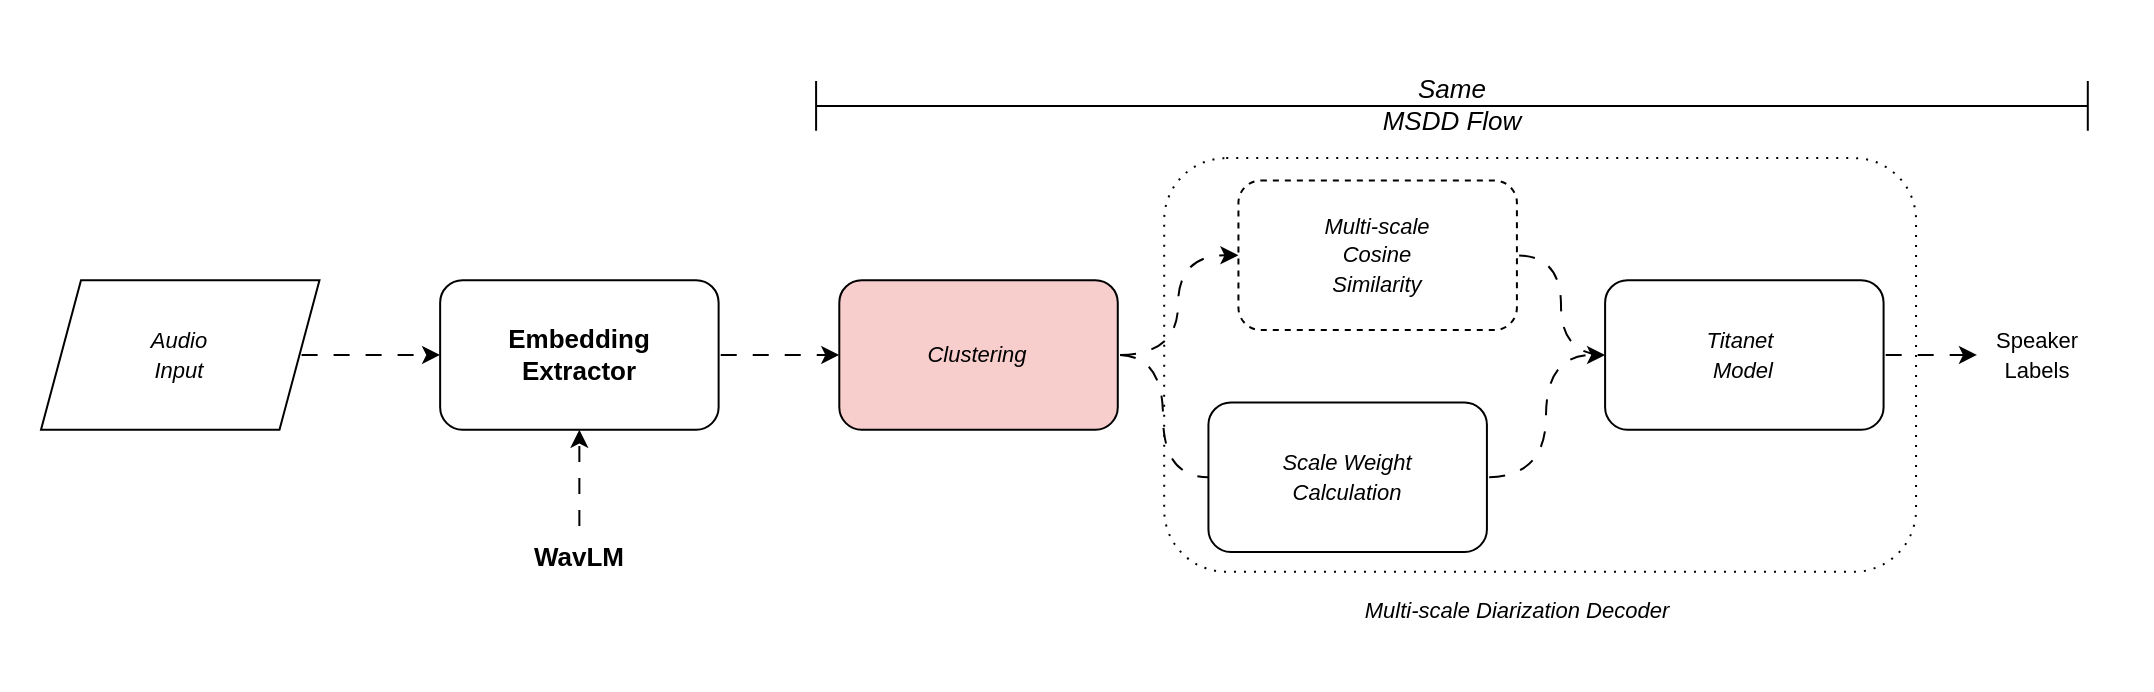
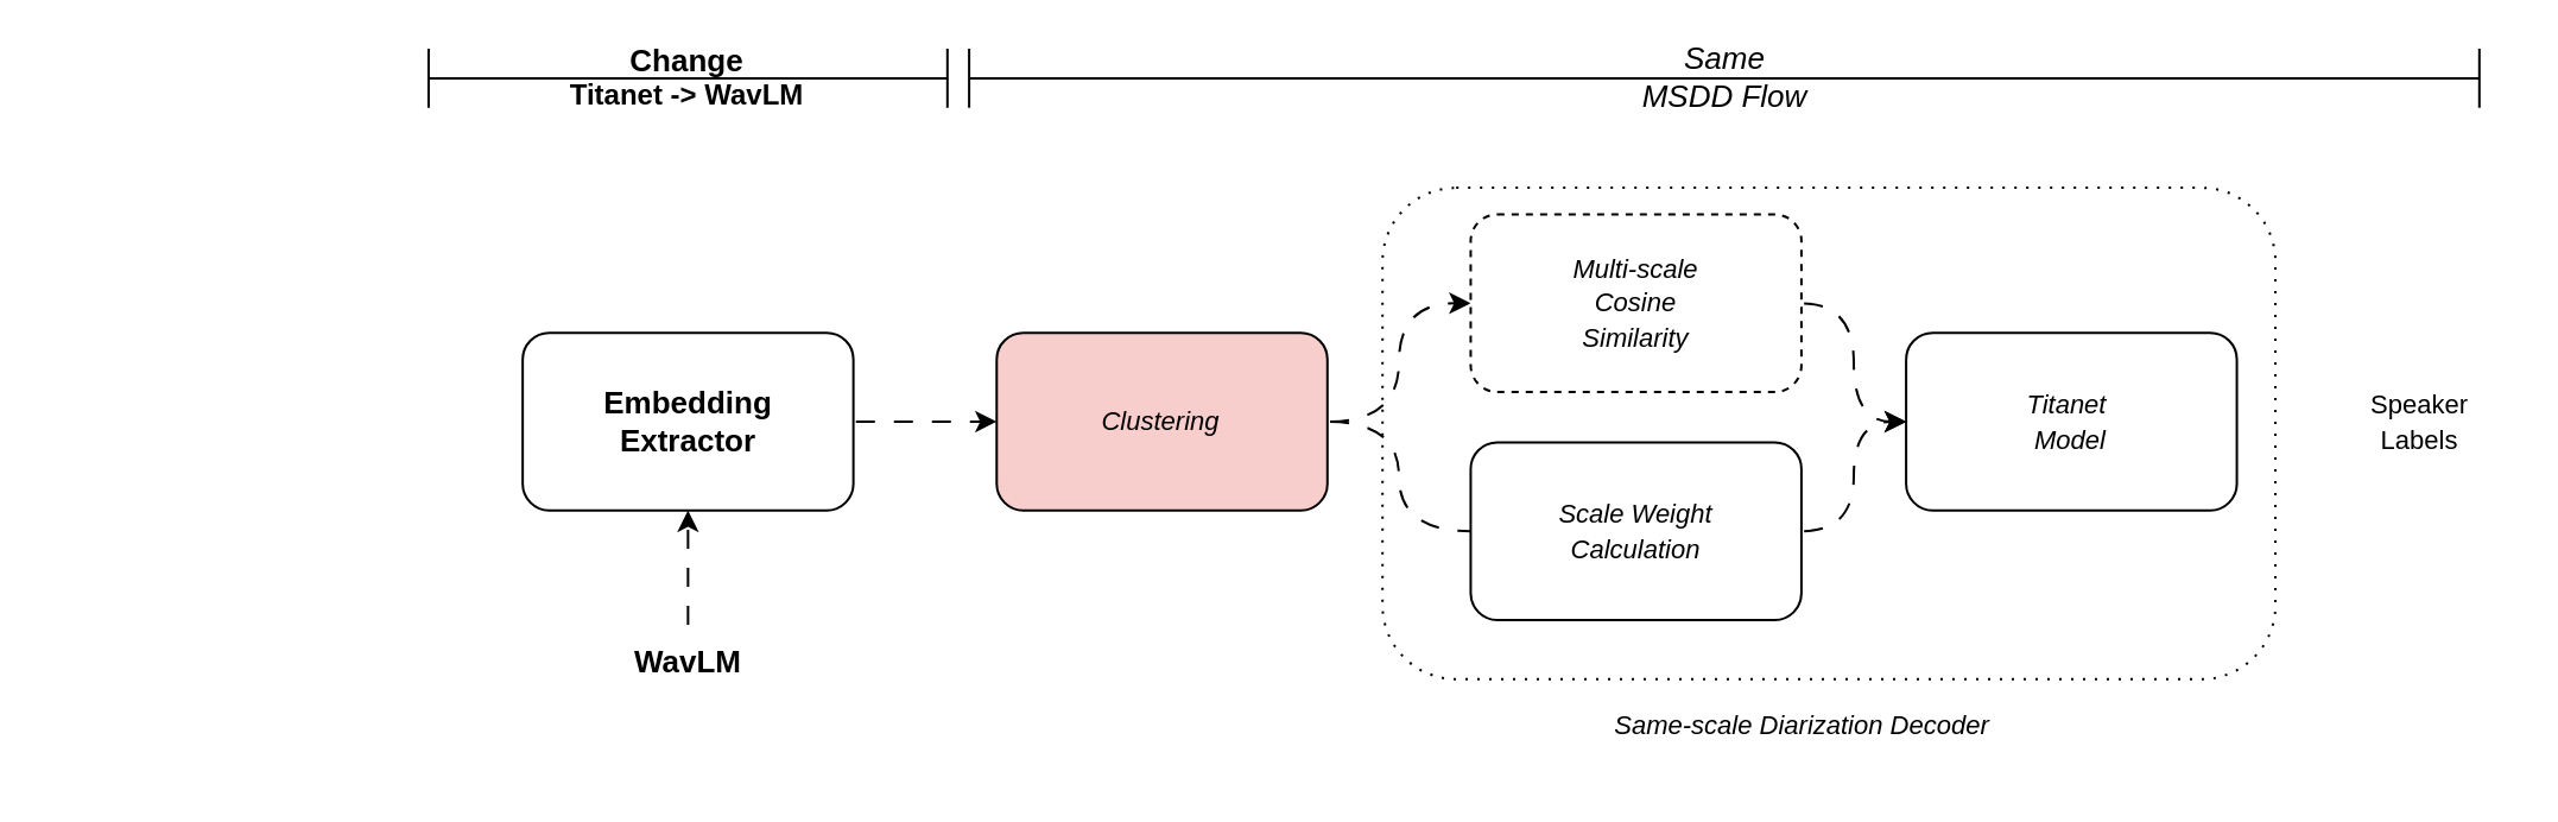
+ <mxCell id="13" value="&lt;b&gt;&lt;font style=&quot;font-size: 13px;&quot;&gt;Change&lt;/font&gt;&lt;/b&gt;&lt;div&gt;&lt;b&gt;Titanet -&amp;gt; WavLM&lt;/b&gt;&lt;/div&gt;" style="shape=crossbar;whiteSpace=wrap;html=1;rounded=1;gradientColor=none;" vertex="1" parent="2"><mxGeometry x="159.972" width="218.429" height="24.918" as="geometry" /></mxCell>
- <mxCell id="14" value="&lt;i&gt;&lt;font style=&quot;font-size: 13px;&quot;&gt;Same&lt;/font&gt;&lt;/i&gt;&lt;div&gt;&lt;i&gt;&lt;font style=&quot;font-size: 13px;&quot;&gt;MSDD Flow&lt;/font&gt;&lt;/i&gt;&lt;/div&gt;" style="shape=crossbar;whiteSpace=wrap;html=1;rounded=1;strokeWidth=1;" vertex="1" parent="2"><mxGeometry x="387.545" y="20" width="635.852" height="24.918" as="geometry" /></mxCell>
+ <mxCell id="14" value="&lt;i&gt;&lt;font style=&quot;font-size: 13px;&quot;&gt;Same&lt;/font&gt;&lt;/i&gt;&lt;div&gt;&lt;i&gt;&lt;font style=&quot;font-size: 13px;&quot;&gt;MSDD Flow&lt;/font&gt;&lt;/i&gt;&lt;/div&gt;" style="shape=crossbar;whiteSpace=wrap;html=1;rounded=1;strokeWidth=1;" vertex="1" parent="2"><mxGeometry x="387.545" width="635.852" height="24.918" as="geometry" /></mxCell>
- <mxCell id="15" style="edgeStyle=orthogonalEdgeStyle;rounded=0;orthogonalLoop=1;jettySize=auto;html=1;curved=1;flowAnimation=1;endArrow=none;" edge="1" parent="2" source="16" target="20"><mxGeometry relative="1" as="geometry" /></mxCell>
+ <mxCell id="15" style="edgeStyle=orthogonalEdgeStyle;rounded=0;orthogonalLoop=1;jettySize=auto;html=1;curved=1;flowAnimation=1;" edge="1" parent="2" source="16" target="20"><mxGeometry relative="1" as="geometry" /></mxCell>
- <mxCell id="5" value="&lt;i&gt;&lt;font style=&quot;font-size: 11px;&quot;&gt;Audio&lt;/font&gt;&lt;/i&gt;&lt;div&gt;&lt;i&gt;&lt;font style=&quot;font-size: 11px;&quot;&gt;Input&lt;/font&gt;&lt;/i&gt;&lt;/div&gt;" style="shape=parallelogram;perimeter=parallelogramPerimeter;whiteSpace=wrap;html=1;fixedSize=1;" vertex="1" parent="2"><mxGeometry y="119.607" width="139.238" height="74.754" as="geometry" /></mxCell>
- <mxCell id="4" style="edgeStyle=orthogonalEdgeStyle;rounded=0;orthogonalLoop=1;jettySize=auto;html=1;flowAnimation=1;" edge="1" parent="2" source="5" target="7"><mxGeometry relative="1" as="geometry" /></mxCell>
- <mxCell id="19" style="edgeStyle=orthogonalEdgeStyle;rounded=0;orthogonalLoop=1;jettySize=auto;html=1;flowAnimation=1;" edge="1" parent="2" source="20" target="21"><mxGeometry relative="1" as="geometry" /></mxCell>
- <mxCell id="18" value="&lt;span style=&quot;font-size: 11px;&quot;&gt;&lt;i&gt;Scale Weight&lt;/i&gt;&lt;/span&gt;&lt;div&gt;&lt;span style=&quot;font-size: 11px;&quot;&gt;&lt;i&gt;Calculation&lt;/i&gt;&lt;/span&gt;&lt;/div&gt;" style="rounded=1;whiteSpace=wrap;html=1;" vertex="1" parent="2"><mxGeometry x="583.722" y="180.705" width="139.238" height="74.754" as="geometry" /></mxCell>
+ <mxCell id="18" value="&lt;span style=&quot;font-size: 11px;&quot;&gt;&lt;i&gt;Scale Weight&lt;/i&gt;&lt;/span&gt;&lt;div&gt;&lt;span style=&quot;font-size: 11px;&quot;&gt;&lt;i&gt;Calculation&lt;/i&gt;&lt;/span&gt;&lt;/div&gt;" style="rounded=1;whiteSpace=wrap;html=1;" vertex="1" parent="2"><mxGeometry x="598.722" y="165.705" width="139.238" height="74.754" as="geometry" /></mxCell>
- <mxCell id="22" value="&lt;font style=&quot;font-size: 11px;&quot;&gt;&lt;i style=&quot;&quot;&gt;Multi-scale Diarization Decoder&lt;/i&gt;&lt;/font&gt;" style="text;html=1;align=center;verticalAlign=middle;resizable=0;points=[];autosize=1;strokeColor=none;fillColor=none;" vertex="1" parent="2"><mxGeometry x="653.257" y="271.607" width="170" height="26" as="geometry" /></mxCell>
+ <mxCell id="22" value="&lt;font style=&quot;font-size: 11px;&quot;&gt;&lt;i style=&quot;&quot;&gt;Same-scale Diarization Decoder&lt;/i&gt;&lt;/font&gt;" style="text;html=1;align=center;verticalAlign=middle;resizable=0;points=[];autosize=1;strokeColor=none;fillColor=none;" vertex="1" parent="2"><mxGeometry x="653.257" y="271.607" width="170" height="26" as="geometry" /></mxCell>
